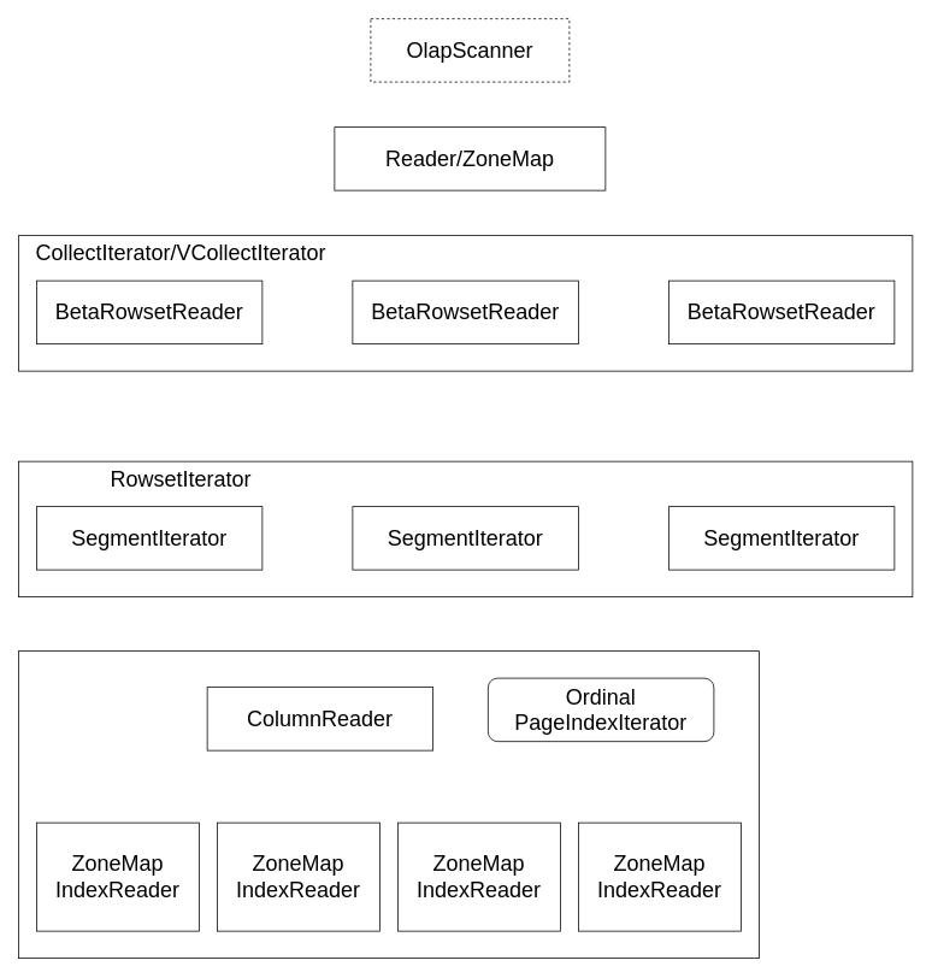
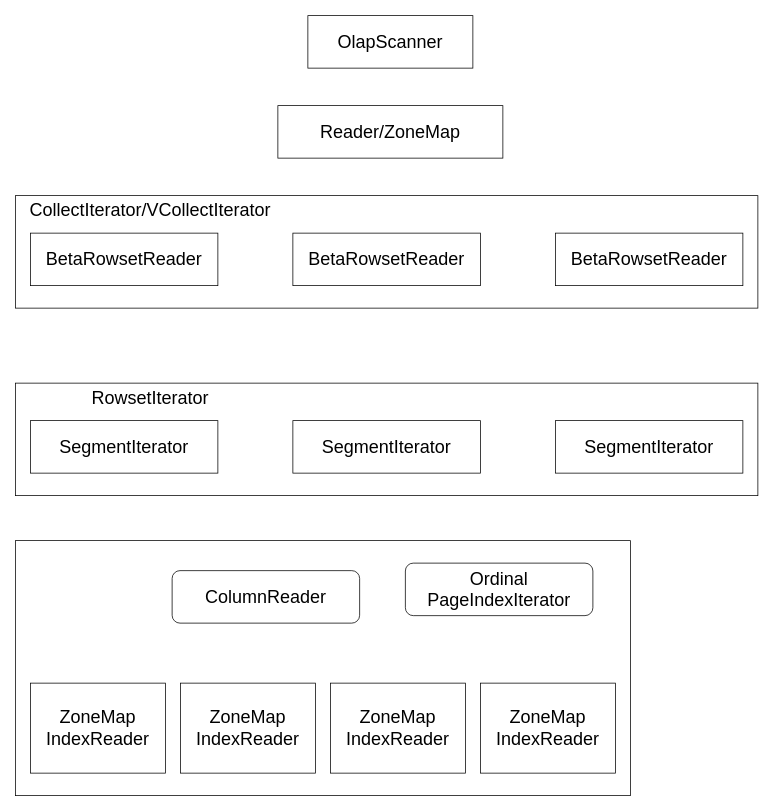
- <mxCell id="2" value="&lt;font style=&quot;font-size: 24px;&quot;&gt;OlapScanner&lt;/font&gt;" style="rounded=0;whiteSpace=wrap;html=1;dashed=1;" vertex="1" parent="1"><mxGeometry x="410" y="20" width="220" height="70" as="geometry" /></mxCell>
+ <mxCell id="2" value="&lt;font style=&quot;font-size: 24px;&quot;&gt;OlapScanner&lt;/font&gt;" style="rounded=0;whiteSpace=wrap;html=1;" vertex="1" parent="1"><mxGeometry x="410" y="20" width="220" height="70" as="geometry" /></mxCell>
- <mxCell id="15" value="&lt;font style=&quot;font-size: 24px;&quot;&gt;ColumnReader&lt;/font&gt;" style="rounded=0;whiteSpace=wrap;html=1;" vertex="1" parent="1"><mxGeometry x="229" y="760" width="250" height="70" as="geometry" /></mxCell>
+ <mxCell id="15" value="&lt;font style=&quot;font-size: 24px;&quot;&gt;ColumnReader&lt;/font&gt;" style="whiteSpace=wrap;html=1;rounded=1;" vertex="1" parent="1"><mxGeometry x="229" y="760" width="250" height="70" as="geometry" /></mxCell>
